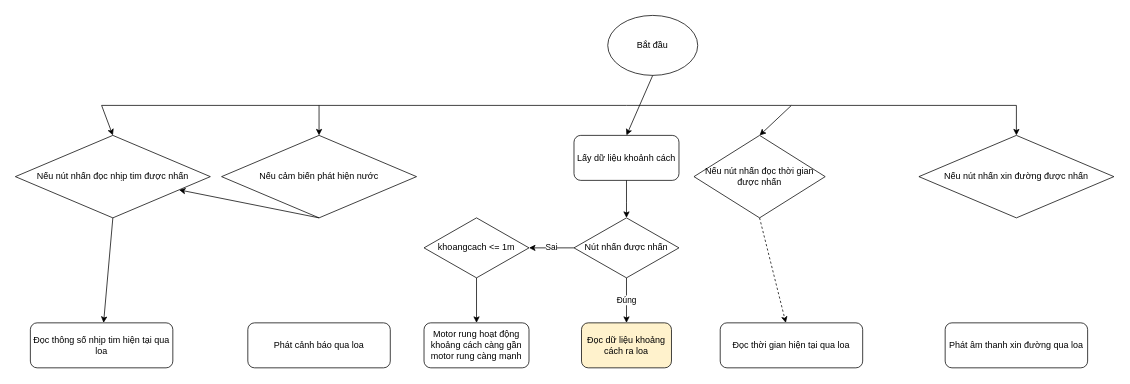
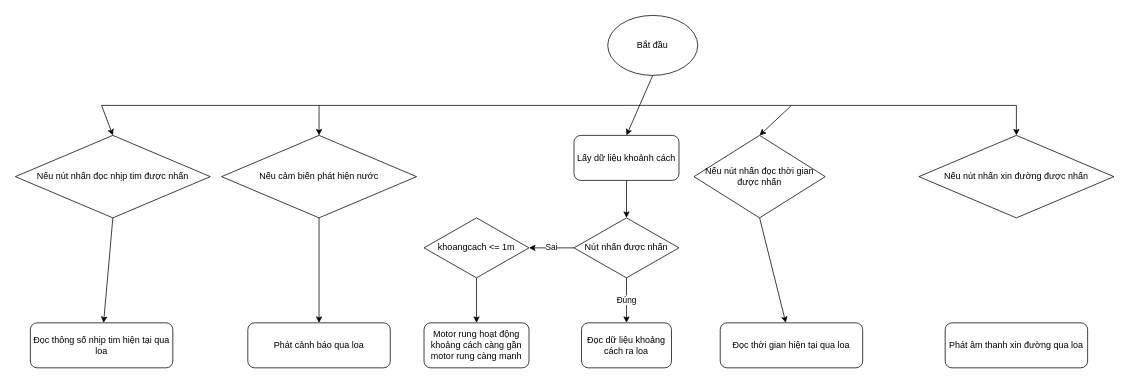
- <mxCell id="21" value="" style="endArrow=classic;html=1;rounded=0;exitX=0.5;exitY=1;exitDx=0;exitDy=0;" edge="1" parent="1" source="20" target="24"><mxGeometry width="50" height="50" relative="1" as="geometry"><mxPoint x="285" y="290" as="sourcePoint" /><mxPoint x="335" y="240" as="targetPoint" /></mxGeometry></mxCell>
+ <mxCell id="21" value="" style="endArrow=classic;html=1;rounded=0;exitX=0.5;exitY=1;exitDx=0;exitDy=0;" edge="1" parent="1" source="20" target="22"><mxGeometry width="50" height="50" relative="1" as="geometry"><mxPoint x="285" y="290" as="sourcePoint" /><mxPoint x="335" y="240" as="targetPoint" /></mxGeometry></mxCell>
- <mxCell id="15" value="" style="endArrow=classic;html=1;rounded=0;exitX=0.5;exitY=1;exitDx=0;exitDy=0;dashed=1;" edge="1" parent="1" source="14" target="16"><mxGeometry width="50" height="50" relative="1" as="geometry"><mxPoint x="915" y="290" as="sourcePoint" /><mxPoint x="965" y="240" as="targetPoint" /></mxGeometry></mxCell>
+ <mxCell id="15" value="" style="endArrow=classic;html=1;rounded=0;exitX=0.5;exitY=1;exitDx=0;exitDy=0;" edge="1" parent="1" source="14" target="16"><mxGeometry width="50" height="50" relative="1" as="geometry"><mxPoint x="915" y="290" as="sourcePoint" /><mxPoint x="965" y="240" as="targetPoint" /></mxGeometry></mxCell>
- <mxCell id="8" value="Đọc dữ liệu khoảng cách ra loa" style="rounded=1;whiteSpace=wrap;html=1;fillColor=#fff2cc;" vertex="1" parent="1"><mxGeometry x="775" y="430" width="120" height="60" as="geometry" /></mxCell>
+ <mxCell id="8" value="Đọc dữ liệu khoảng cách ra loa" style="rounded=1;whiteSpace=wrap;html=1;" vertex="1" parent="1"><mxGeometry x="775" y="430" width="120" height="60" as="geometry" /></mxCell>
